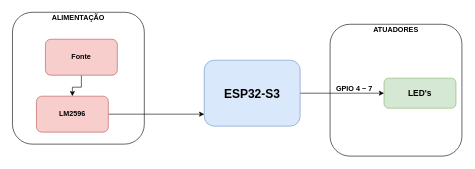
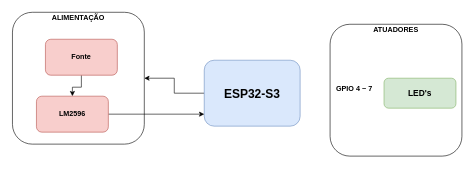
- <mxCell id="5" value="" style="edgeStyle=orthogonalEdgeStyle;rounded=0;orthogonalLoop=1;jettySize=auto;html=1;" edge="1" parent="1" source="6" target="4"><mxGeometry relative="1" as="geometry" /></mxCell>
+ <mxCell id="5" value="" style="edgeStyle=orthogonalEdgeStyle;rounded=0;orthogonalLoop=1;jettySize=auto;html=1;" edge="1" parent="1" source="6" target="2"><mxGeometry relative="1" as="geometry" /></mxCell>
